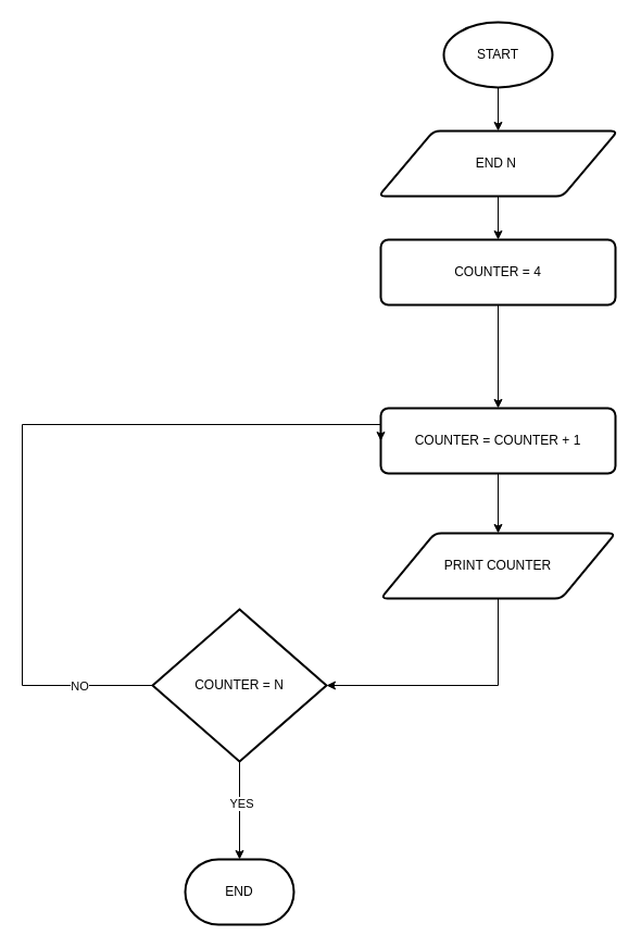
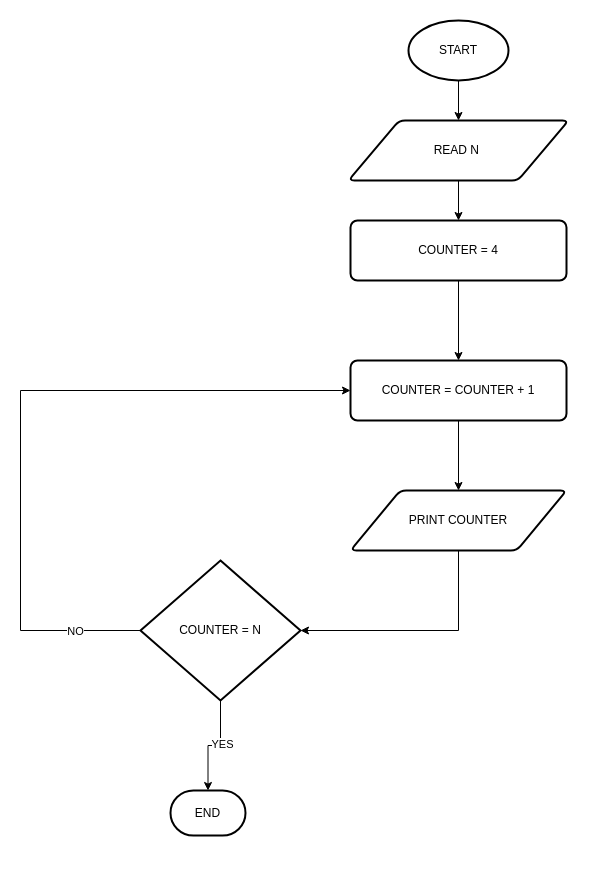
- <mxCell id="5" value="END N&amp;nbsp;" style="shape=parallelogram;html=1;strokeWidth=2;perimeter=parallelogramPerimeter;whiteSpace=wrap;rounded=1;arcSize=12;size=0.23;" vertex="1" parent="1"><mxGeometry x="348" y="120" width="220" height="60" as="geometry" /></mxCell>
+ <mxCell id="5" value="READ N&amp;nbsp;" style="shape=parallelogram;html=1;strokeWidth=2;perimeter=parallelogramPerimeter;whiteSpace=wrap;rounded=1;arcSize=12;size=0.23;" vertex="1" parent="1"><mxGeometry x="348" y="120" width="220" height="60" as="geometry" /></mxCell>
- <mxCell id="7" value="COUNTER = COUNTER + 1" style="rounded=1;whiteSpace=wrap;html=1;absoluteArcSize=1;arcSize=14;strokeWidth=2;" vertex="1" parent="1"><mxGeometry x="350" y="375" width="216" height="60" as="geometry" /></mxCell>
+ <mxCell id="7" value="COUNTER = COUNTER + 1" style="rounded=1;whiteSpace=wrap;html=1;absoluteArcSize=1;arcSize=14;strokeWidth=2;" vertex="1" parent="1"><mxGeometry x="350" y="360" width="216" height="60" as="geometry" /></mxCell>
- <mxCell id="13" value="END" style="strokeWidth=2;html=1;shape=mxgraph.flowchart.terminator;whiteSpace=wrap;" vertex="1" parent="1"><mxGeometry x="170" y="790" width="100" height="60" as="geometry" /></mxCell>
+ <mxCell id="13" value="END" style="strokeWidth=2;html=1;shape=mxgraph.flowchart.terminator;whiteSpace=wrap;" vertex="1" parent="1"><mxGeometry x="170" y="790" width="75" height="45" as="geometry" /></mxCell>
